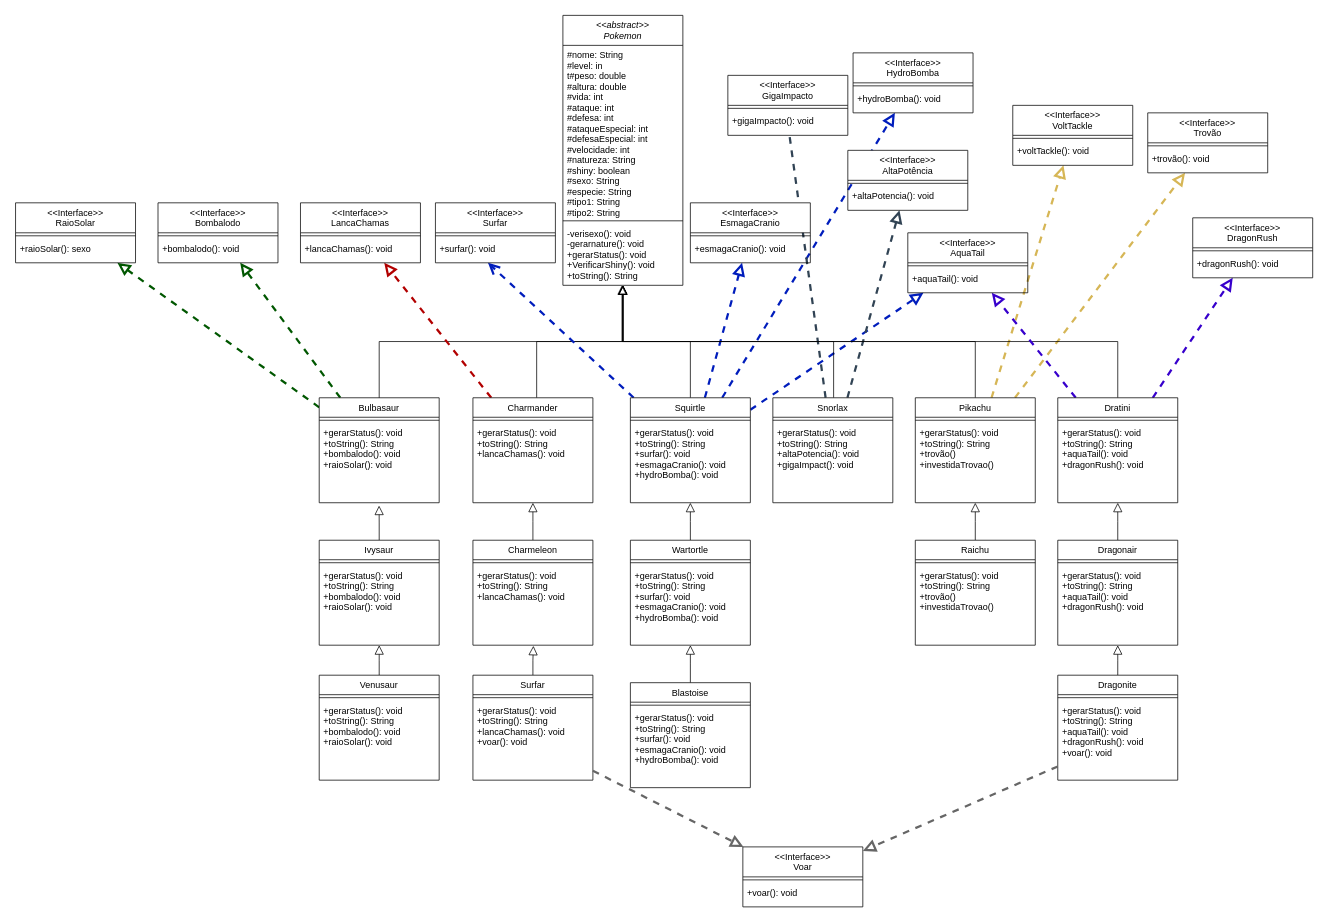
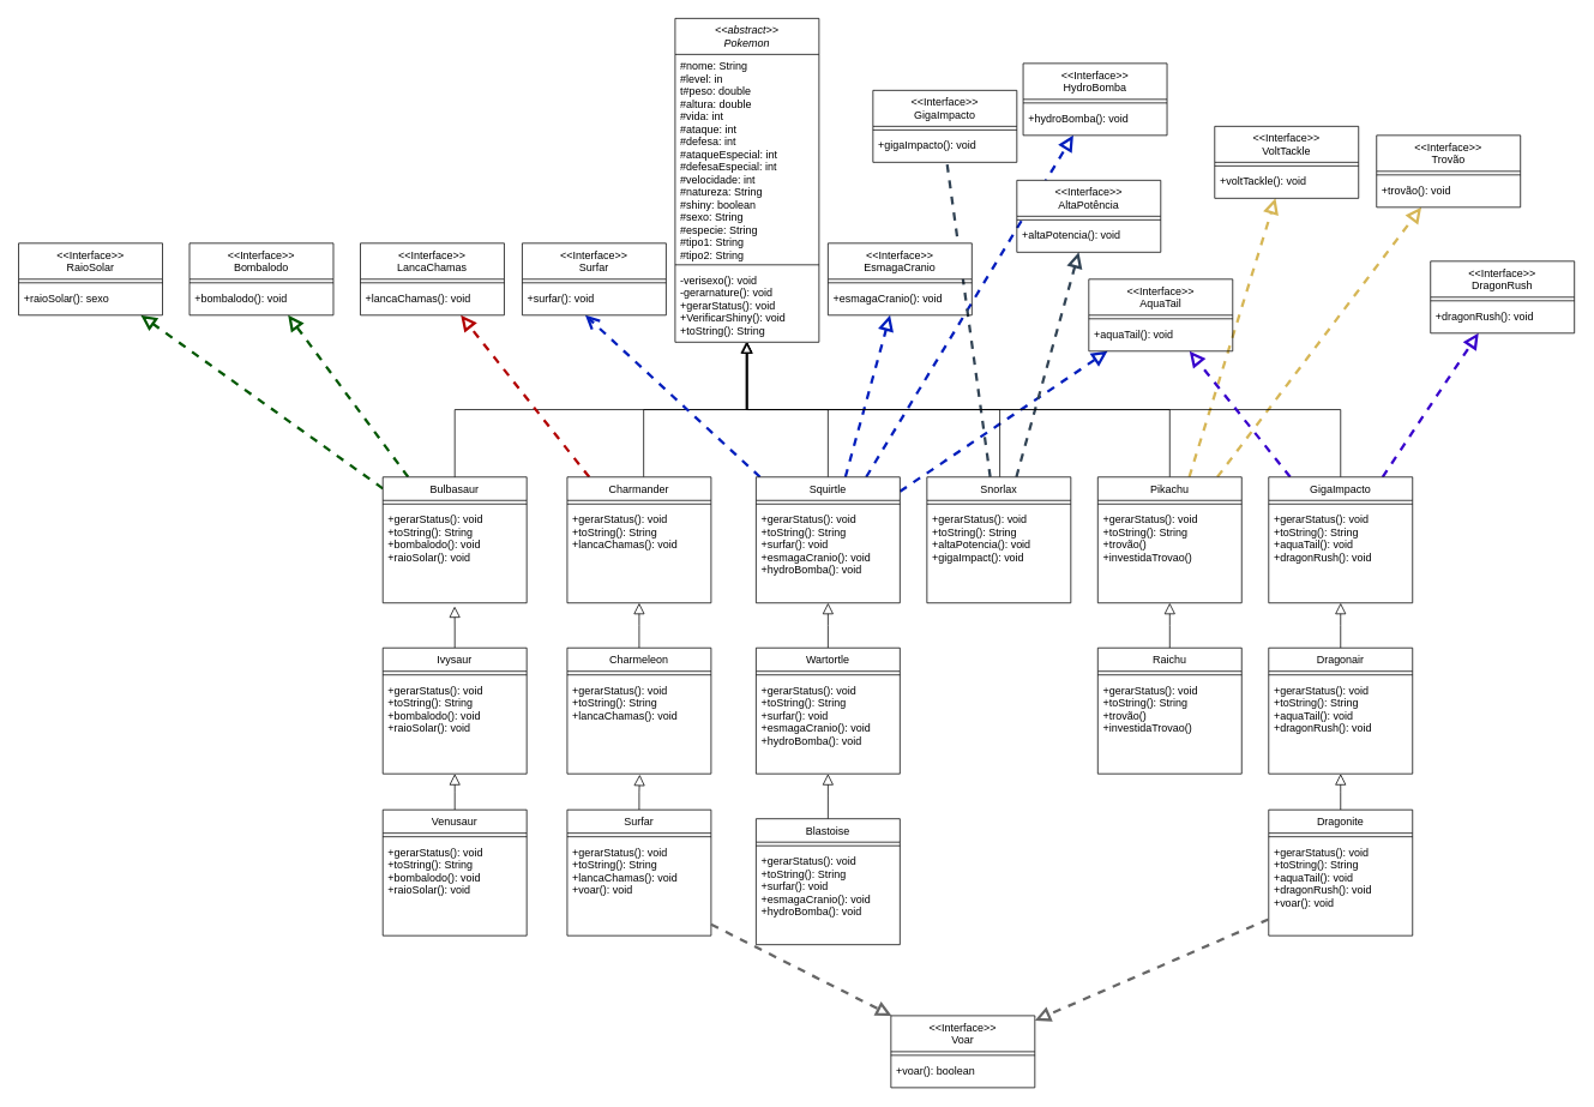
- <mxCell id="64" value="Dratini" style="swimlane;fontStyle=0;align=center;verticalAlign=top;childLayout=stackLayout;horizontal=1;startSize=26;horizontalStack=0;resizeParent=1;resizeLast=0;collapsible=1;marginBottom=0;rounded=0;shadow=0;strokeWidth=1;" vertex="1" parent="1"><mxGeometry x="1410" y="530" width="160" height="140" as="geometry"><mxRectangle x="130" y="380" width="160" height="26" as="alternateBounds" /></mxGeometry></mxCell>
+ <mxCell id="64" value="GigaImpacto" style="swimlane;fontStyle=0;align=center;verticalAlign=top;childLayout=stackLayout;horizontal=1;startSize=26;horizontalStack=0;resizeParent=1;resizeLast=0;collapsible=1;marginBottom=0;rounded=0;shadow=0;strokeWidth=1;" vertex="1" parent="1"><mxGeometry x="1410" y="530" width="160" height="140" as="geometry"><mxRectangle x="130" y="380" width="160" height="26" as="alternateBounds" /></mxGeometry></mxCell>
- <mxCell id="102" value="+voar(): void" style="text;align=left;verticalAlign=top;spacingLeft=4;spacingRight=4;overflow=hidden;rotatable=0;points=[[0,0.5],[1,0.5]];portConstraint=eastwest;rounded=0;shadow=0;html=0;" vertex="1" parent="100"><mxGeometry y="48" width="160" height="32" as="geometry" /></mxCell>
+ <mxCell id="102" value="+voar(): boolean" style="text;align=left;verticalAlign=top;spacingLeft=4;spacingRight=4;overflow=hidden;rotatable=0;points=[[0,0.5],[1,0.5]];portConstraint=eastwest;rounded=0;shadow=0;html=0;" vertex="1" parent="100"><mxGeometry y="48" width="160" height="32" as="geometry" /></mxCell>
